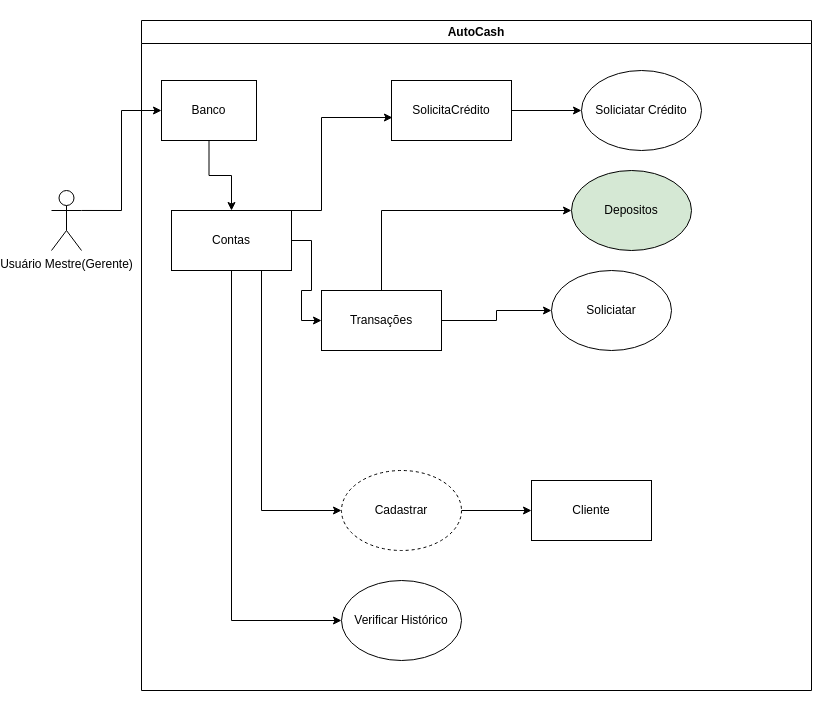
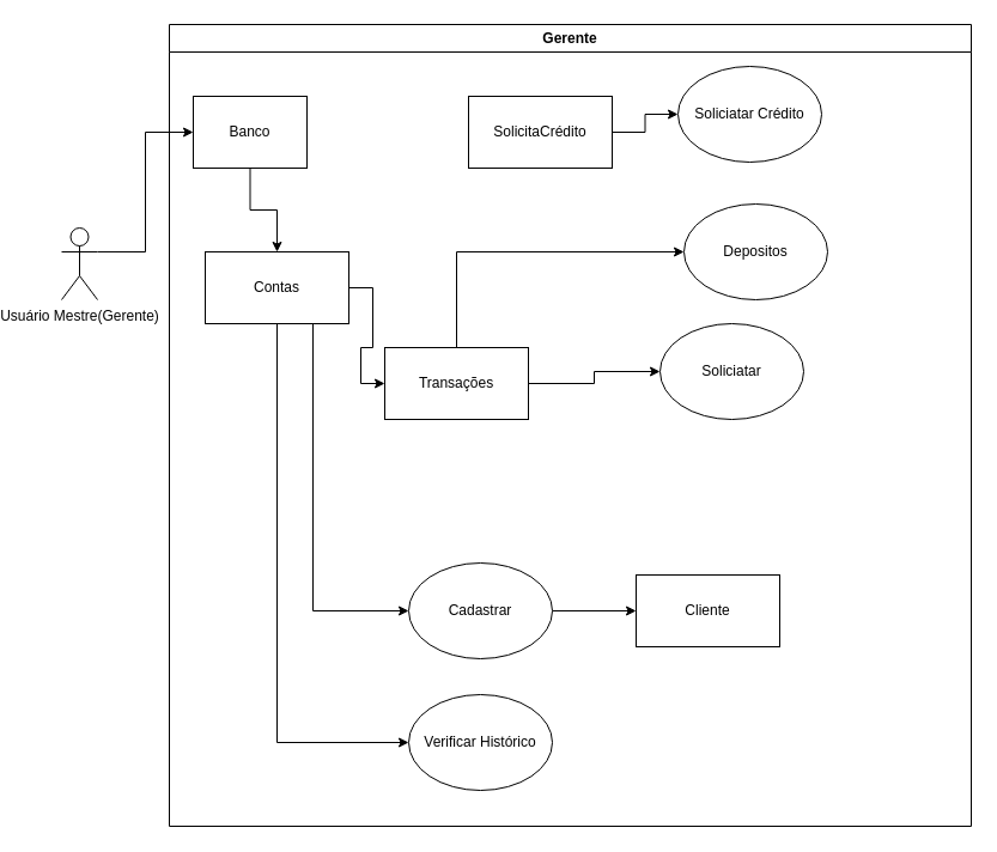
- <mxCell id="4" value="AutoCash" style="swimlane;whiteSpace=wrap;html=1;" parent="1" vertex="1"><mxGeometry x="110" y="20" width="670" height="670" as="geometry" /></mxCell>
+ <mxCell id="4" value="Gerente" style="swimlane;whiteSpace=wrap;html=1;" parent="1" vertex="1"><mxGeometry x="110" y="20" width="670" height="670" as="geometry" /></mxCell>
- <mxCell id="23" value="Soliciatar Crédito" style="ellipse;whiteSpace=wrap;html=1;" vertex="1" parent="4"><mxGeometry x="440" y="50" width="120" height="80" as="geometry" /></mxCell>
+ <mxCell id="23" value="Soliciatar Crédito" style="ellipse;whiteSpace=wrap;html=1;" vertex="1" parent="4"><mxGeometry x="425" y="35" width="120" height="80" as="geometry" /></mxCell>
- <mxCell id="14" style="edgeStyle=orthogonalEdgeStyle;rounded=0;orthogonalLoop=1;jettySize=auto;html=1;exitX=0.75;exitY=0;exitDx=0;exitDy=0;entryX=0.008;entryY=0.617;entryDx=0;entryDy=0;entryPerimeter=0;" edge="1" parent="4" source="15" target="22"><mxGeometry relative="1" as="geometry"><Array as="points"><mxPoint x="180" y="190" /><mxPoint x="180" y="97" /></Array></mxGeometry></mxCell>
- <mxCell id="20" value="Depositos" style="ellipse;whiteSpace=wrap;html=1;fillColor=#d5e8d4;" vertex="1" parent="4"><mxGeometry x="430" y="150" width="120" height="80" as="geometry" /></mxCell>
+ <mxCell id="20" value="Depositos" style="ellipse;whiteSpace=wrap;html=1;" vertex="1" parent="4"><mxGeometry x="430" y="150" width="120" height="80" as="geometry" /></mxCell>
- <mxCell id="7" value="Cadastrar" style="ellipse;whiteSpace=wrap;html=1;dashed=1;" parent="4" vertex="1"><mxGeometry x="200" y="450" width="120" height="80" as="geometry" /></mxCell>
+ <mxCell id="7" value="Cadastrar" style="ellipse;whiteSpace=wrap;html=1;" parent="4" vertex="1"><mxGeometry x="200" y="450" width="120" height="80" as="geometry" /></mxCell>
